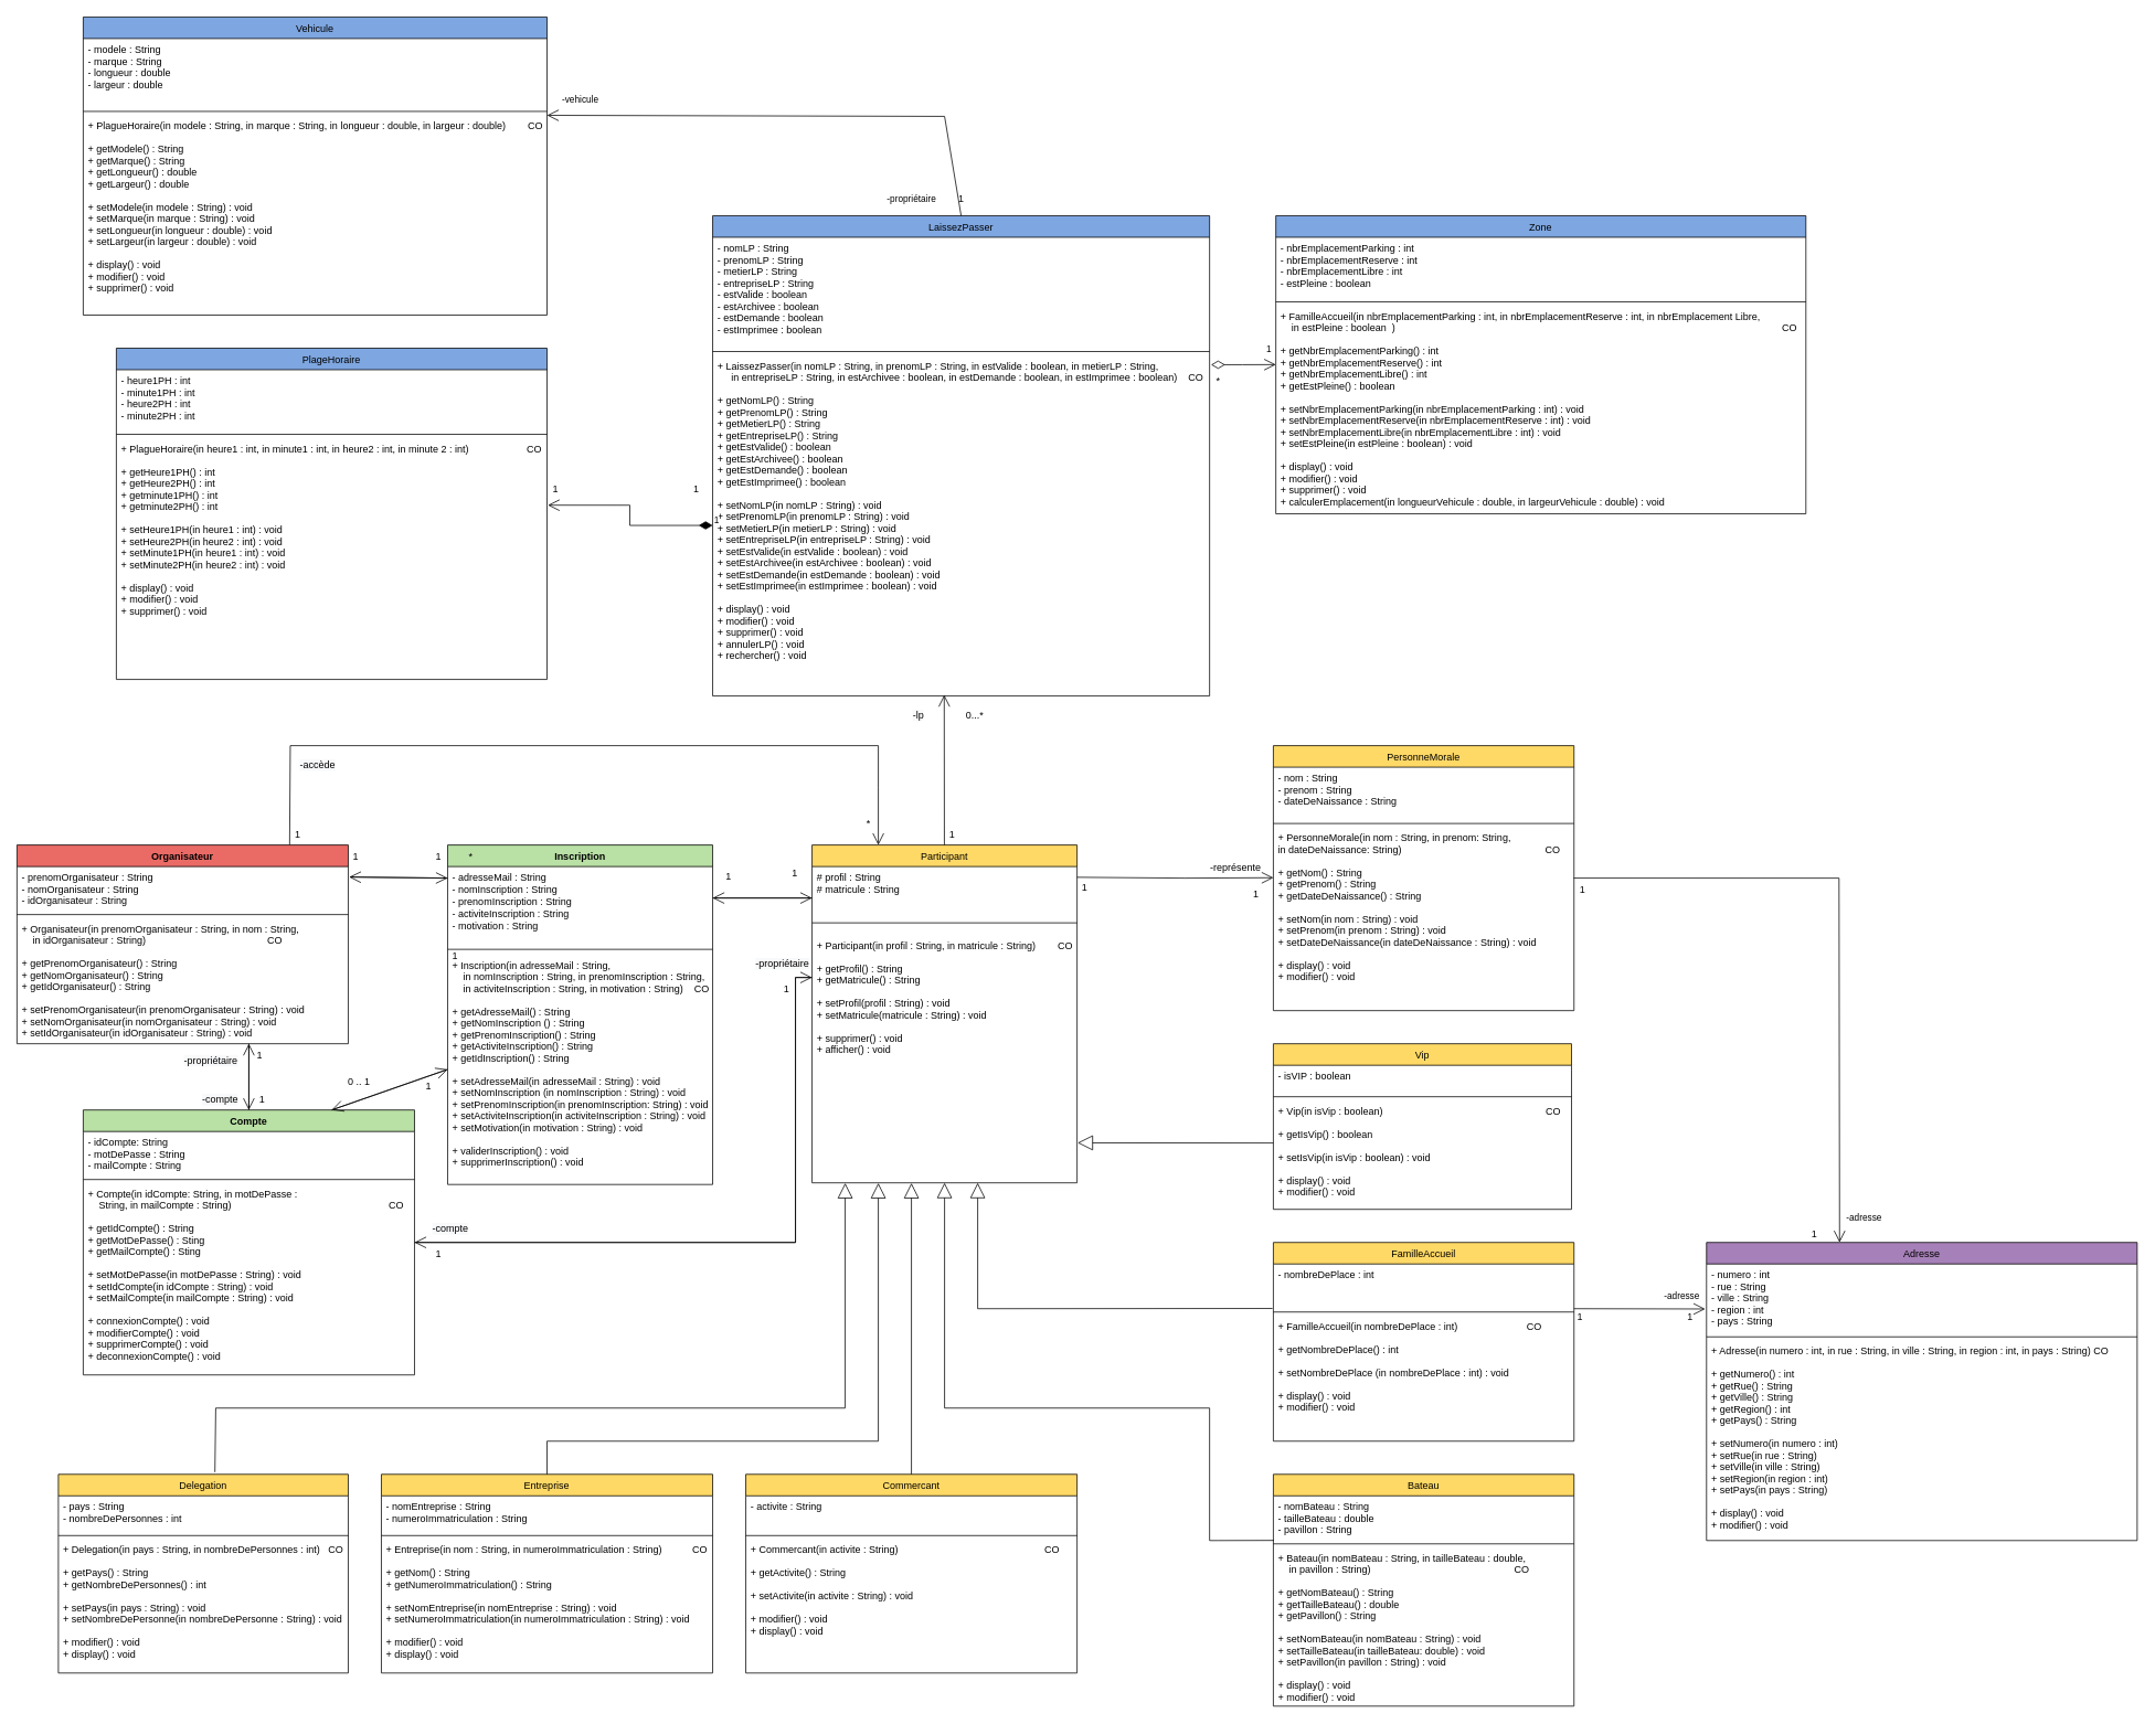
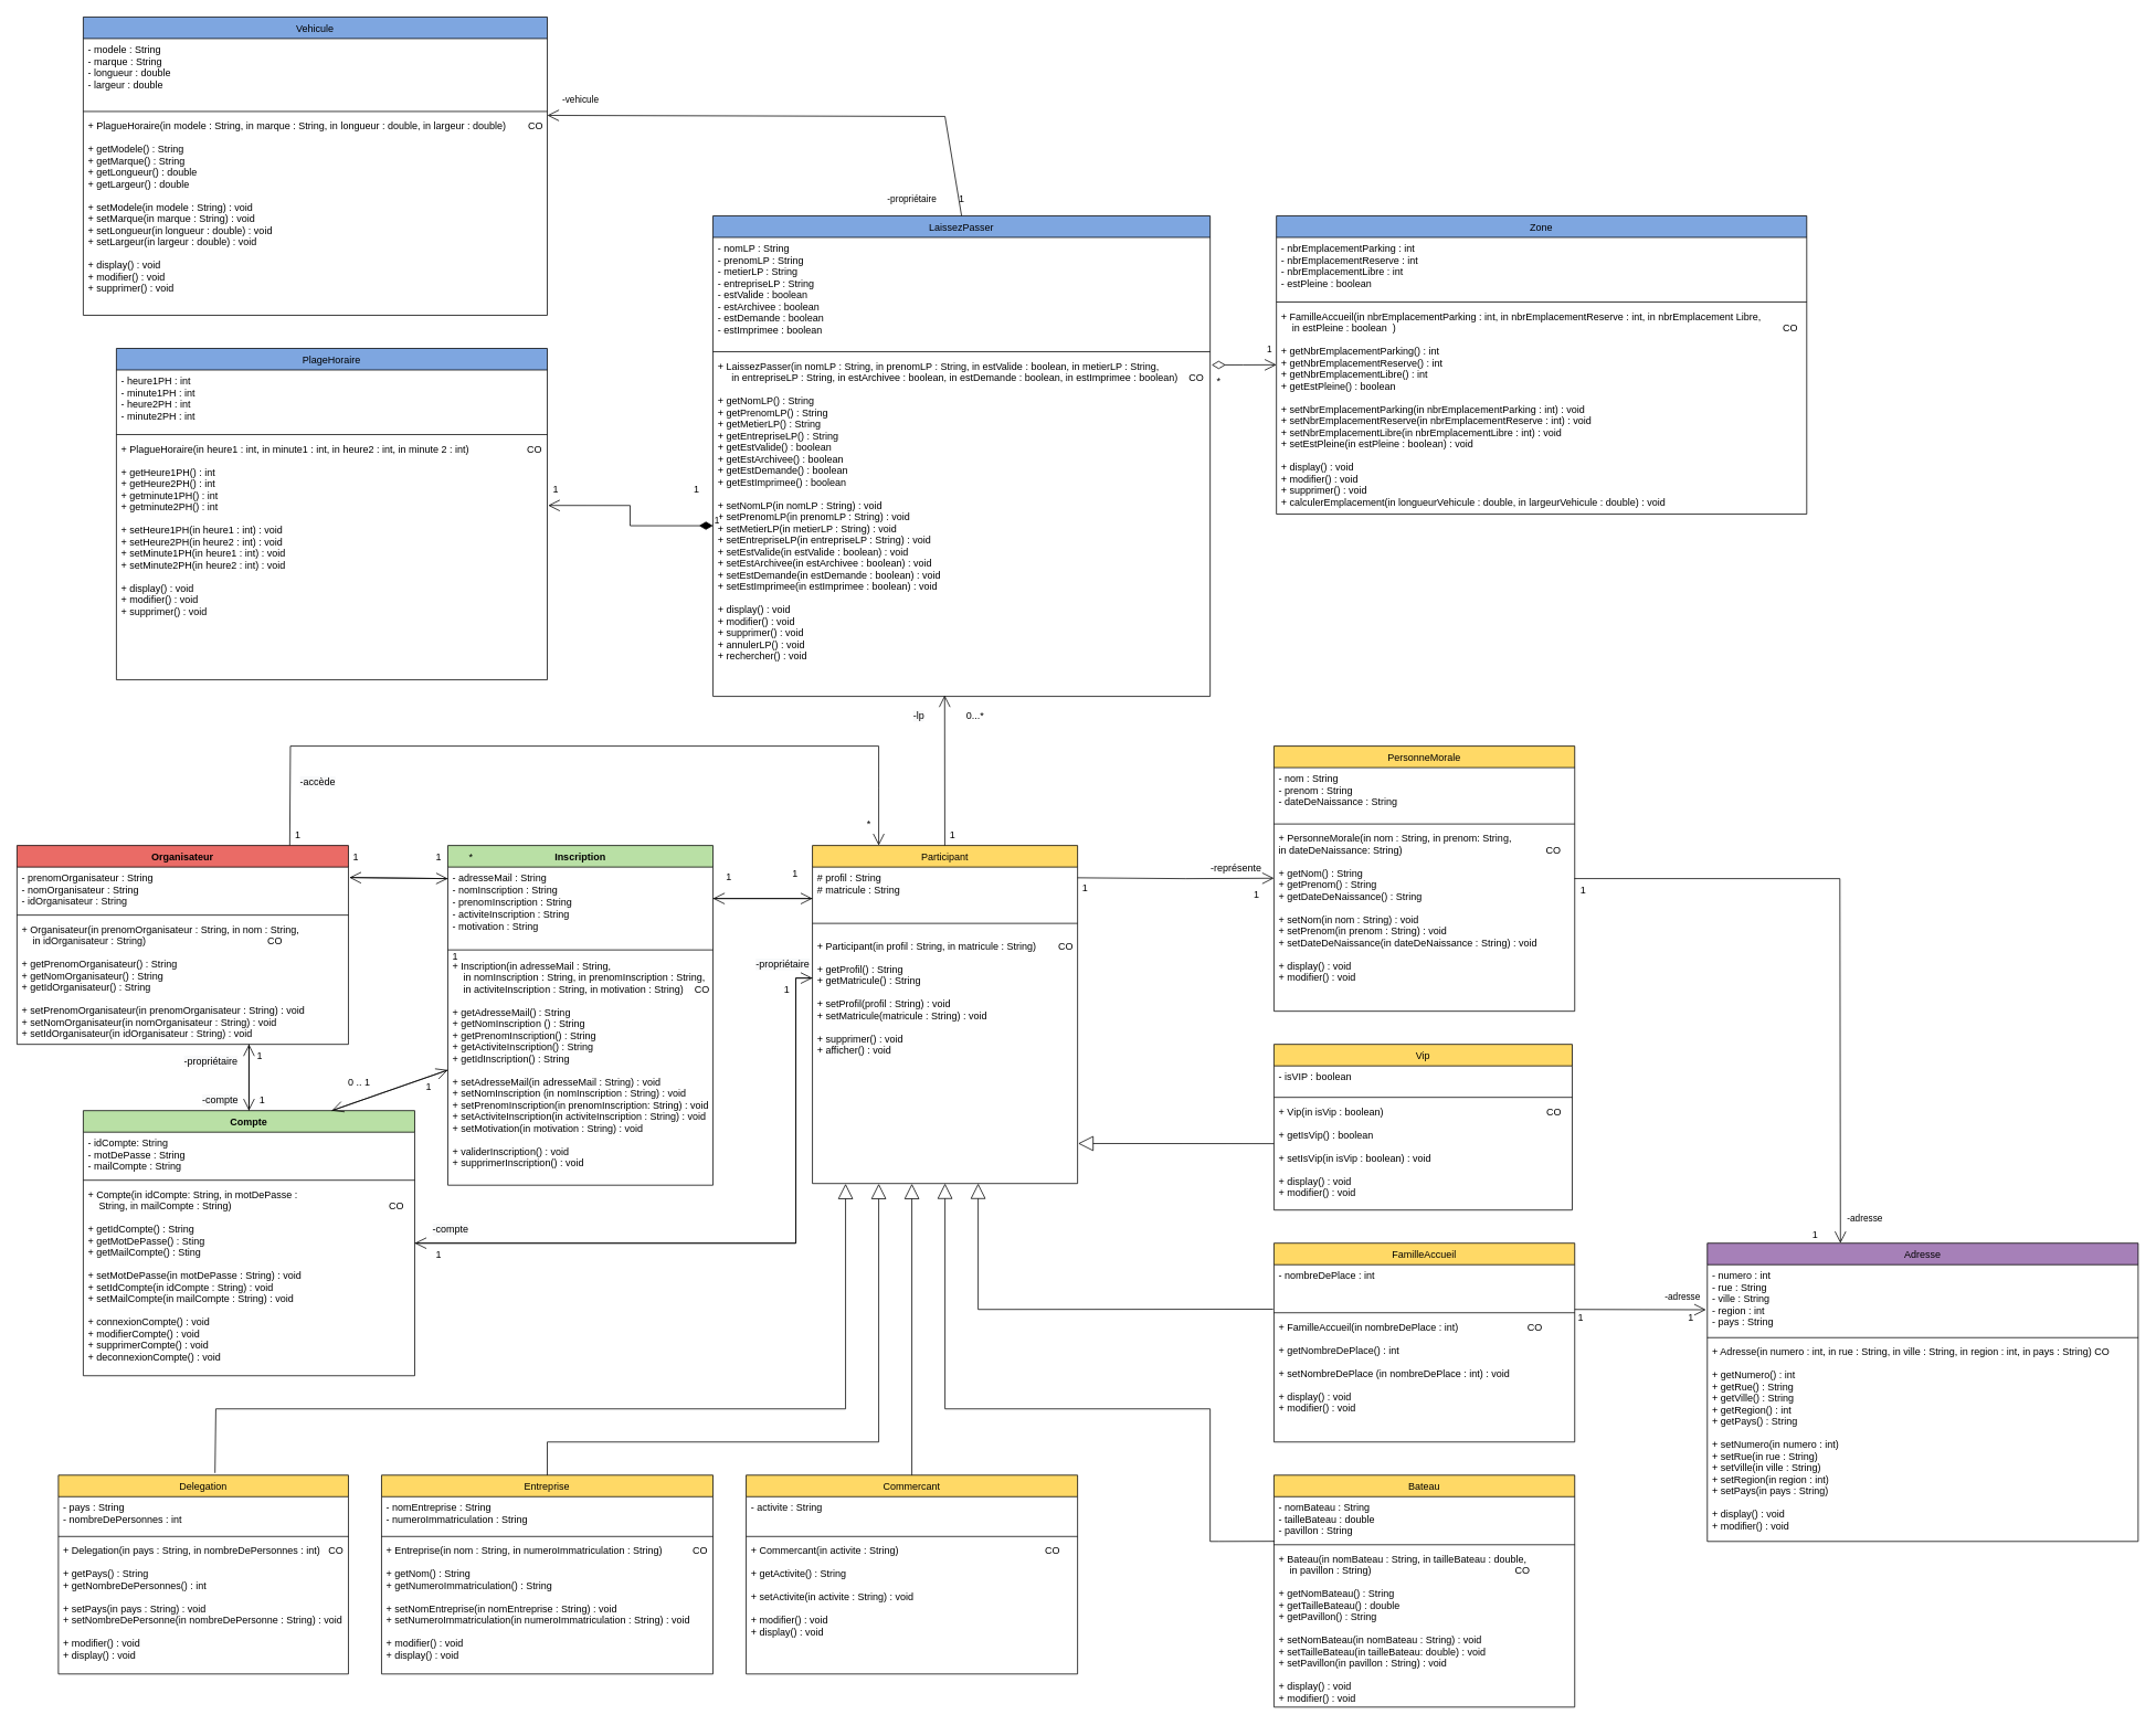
- <mxCell id="103" value="&lt;span style=&quot;color: rgb(0 , 0 , 0) ; font-family: &amp;#34;helvetica&amp;#34; ; font-size: 12px ; font-style: normal ; font-weight: 400 ; letter-spacing: normal ; text-align: center ; text-indent: 0px ; text-transform: none ; word-spacing: 0px ; background-color: rgb(248 , 249 , 250) ; display: inline ; float: none&quot;&gt;-accède&lt;/span&gt;" style="text;whiteSpace=wrap;html=1;" parent="1" vertex="1"><mxGeometry x="360" y="910" width="90" height="30" as="geometry" /></mxCell>
+ <mxCell id="103" value="&lt;span style=&quot;color: rgb(0 , 0 , 0) ; font-family: &amp;#34;helvetica&amp;#34; ; font-size: 12px ; font-style: normal ; font-weight: 400 ; letter-spacing: normal ; text-align: center ; text-indent: 0px ; text-transform: none ; word-spacing: 0px ; background-color: rgb(248 , 249 , 250) ; display: inline ; float: none&quot;&gt;-accède&lt;/span&gt;" style="text;whiteSpace=wrap;html=1;" parent="1" vertex="1"><mxGeometry x="360" y="930" width="90" height="30" as="geometry" /></mxCell>
